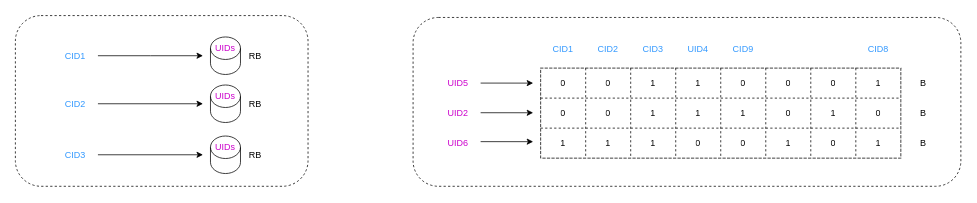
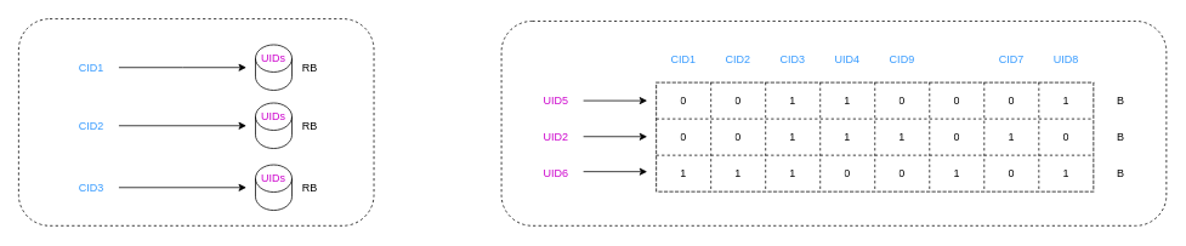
+ <mxCell id="55" value="CID7" style="text;html=1;strokeColor=none;fillColor=none;align=center;verticalAlign=middle;whiteSpace=wrap;rounded=0;fontColor=#3399FF;" vertex="1" parent="1"><mxGeometry x="1080" y="50" width="60" height="30" as="geometry" /></mxCell>
- <mxCell id="56" value="CID8" style="text;html=1;strokeColor=none;fillColor=none;align=center;verticalAlign=middle;whiteSpace=wrap;rounded=0;fontColor=#3399FF;" vertex="1" parent="1"><mxGeometry x="1140" y="50" width="60" height="30" as="geometry" /></mxCell>
+ <mxCell id="56" value="UID8" style="text;html=1;strokeColor=none;fillColor=none;align=center;verticalAlign=middle;whiteSpace=wrap;rounded=0;fontColor=#3399FF;" vertex="1" parent="1"><mxGeometry x="1140" y="50" width="60" height="30" as="geometry" /></mxCell>
